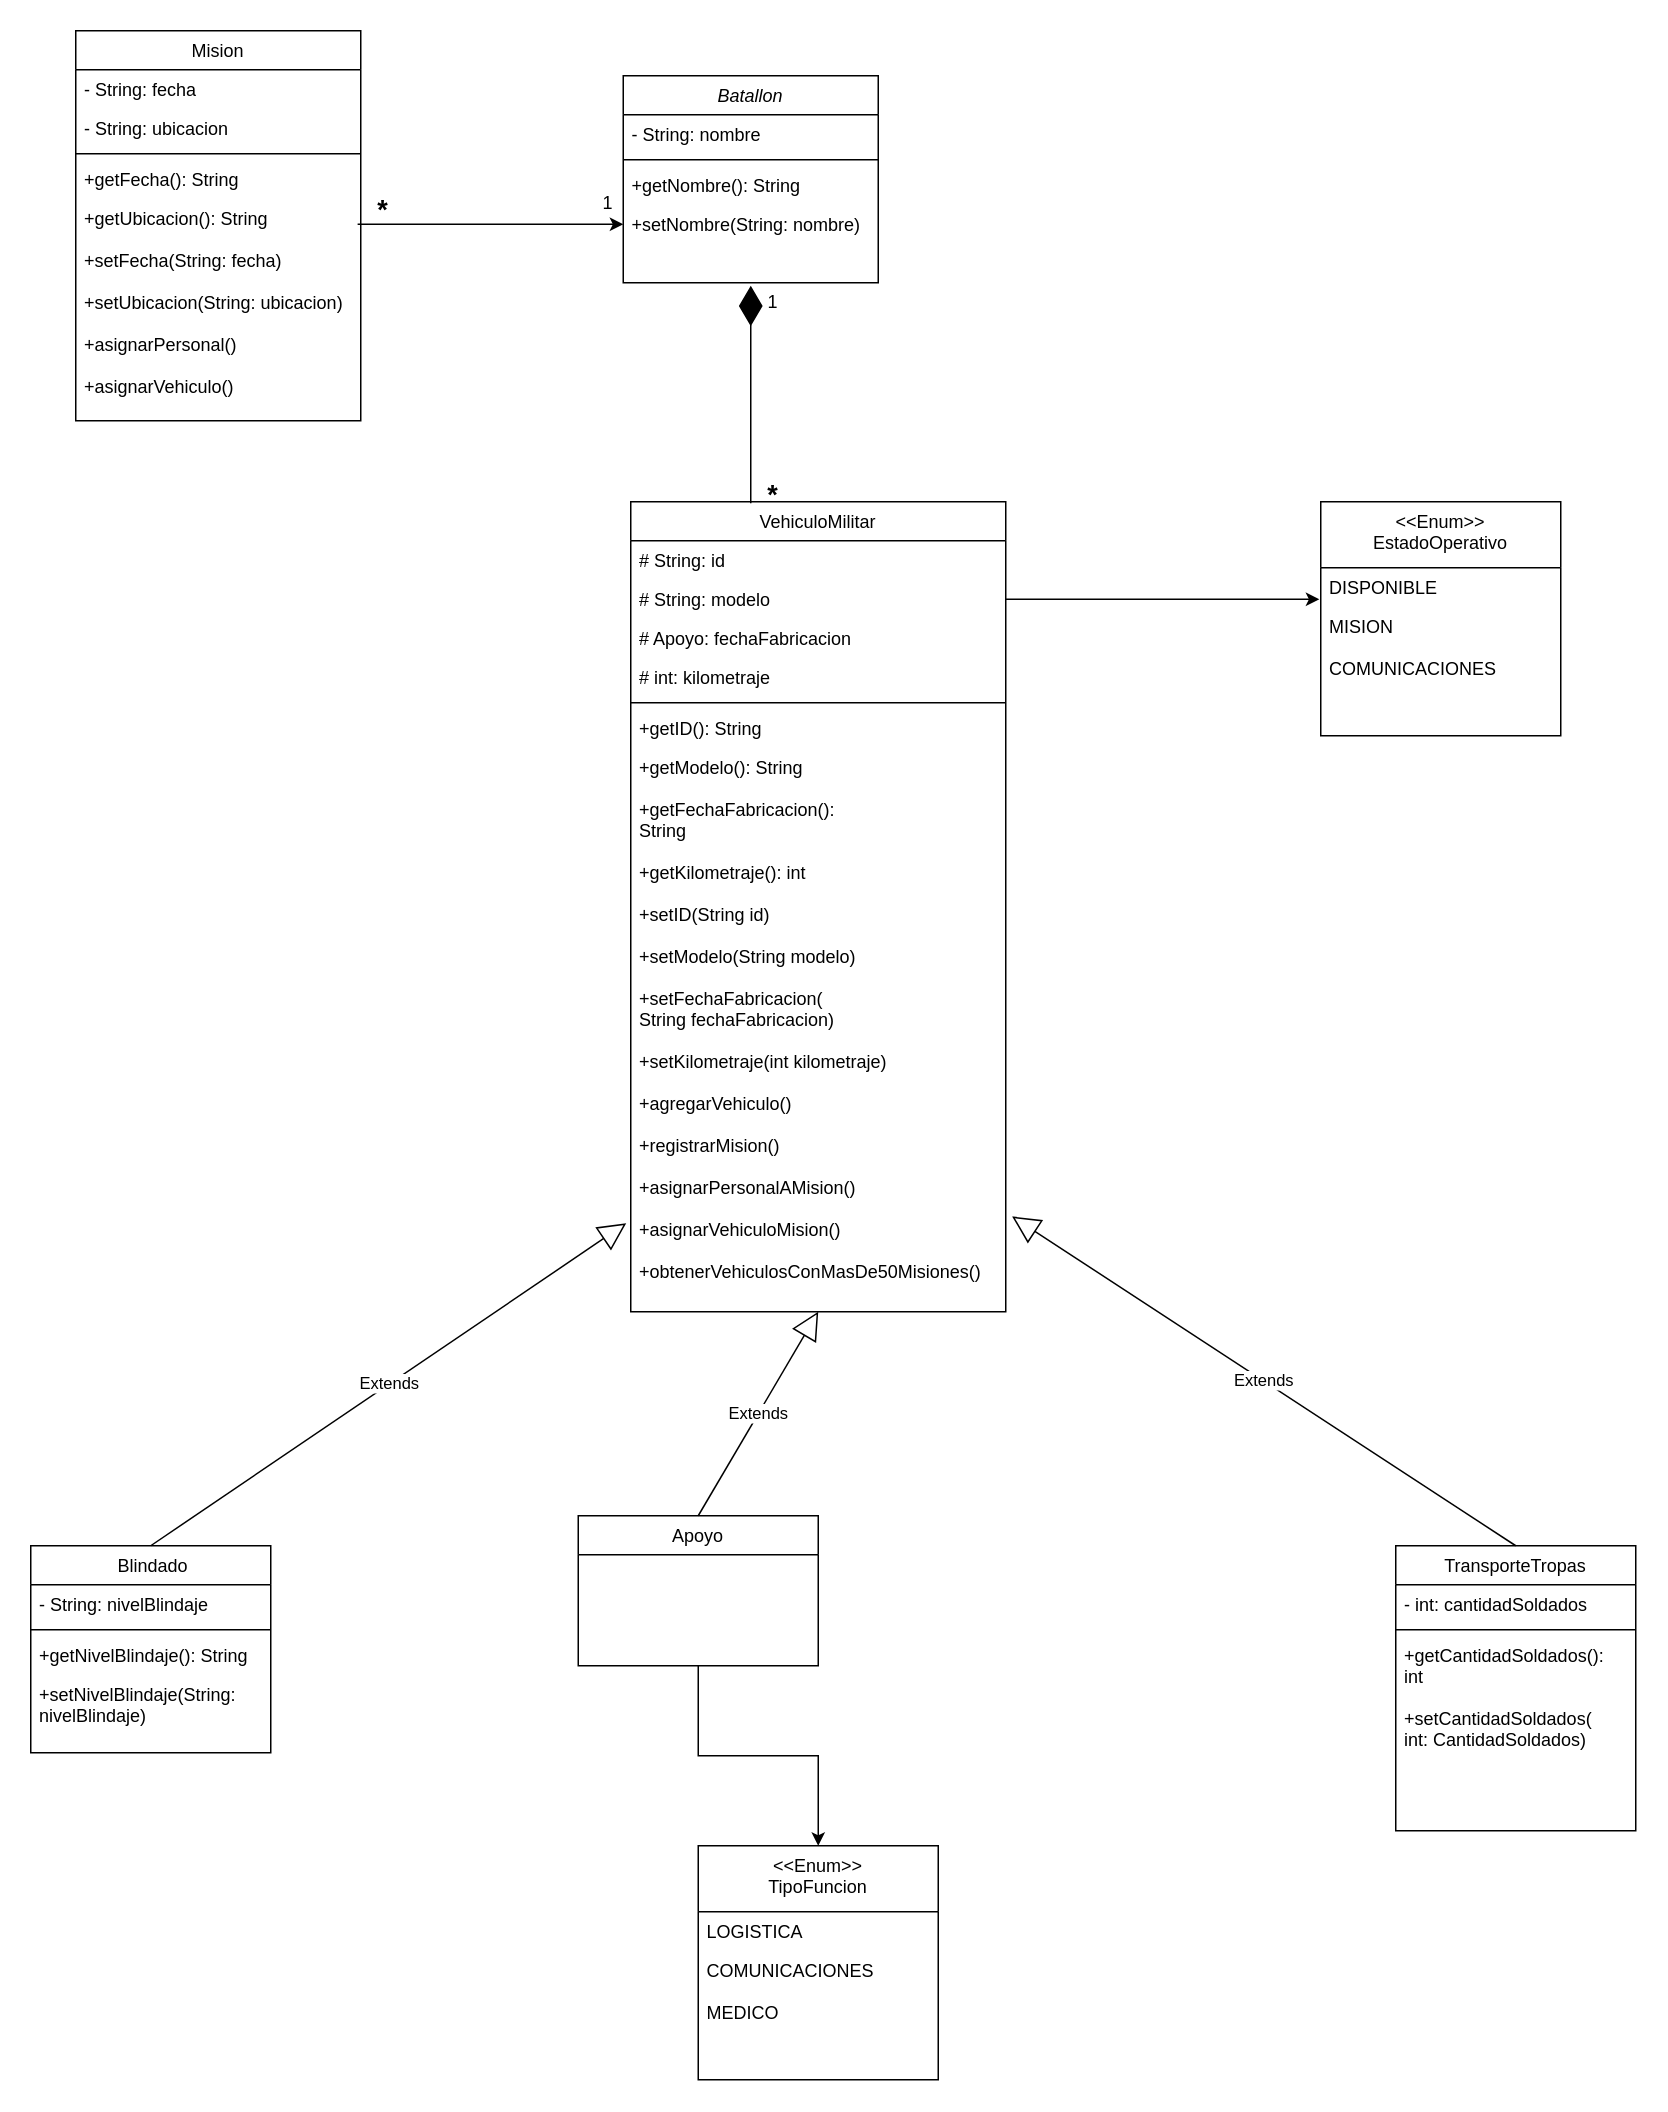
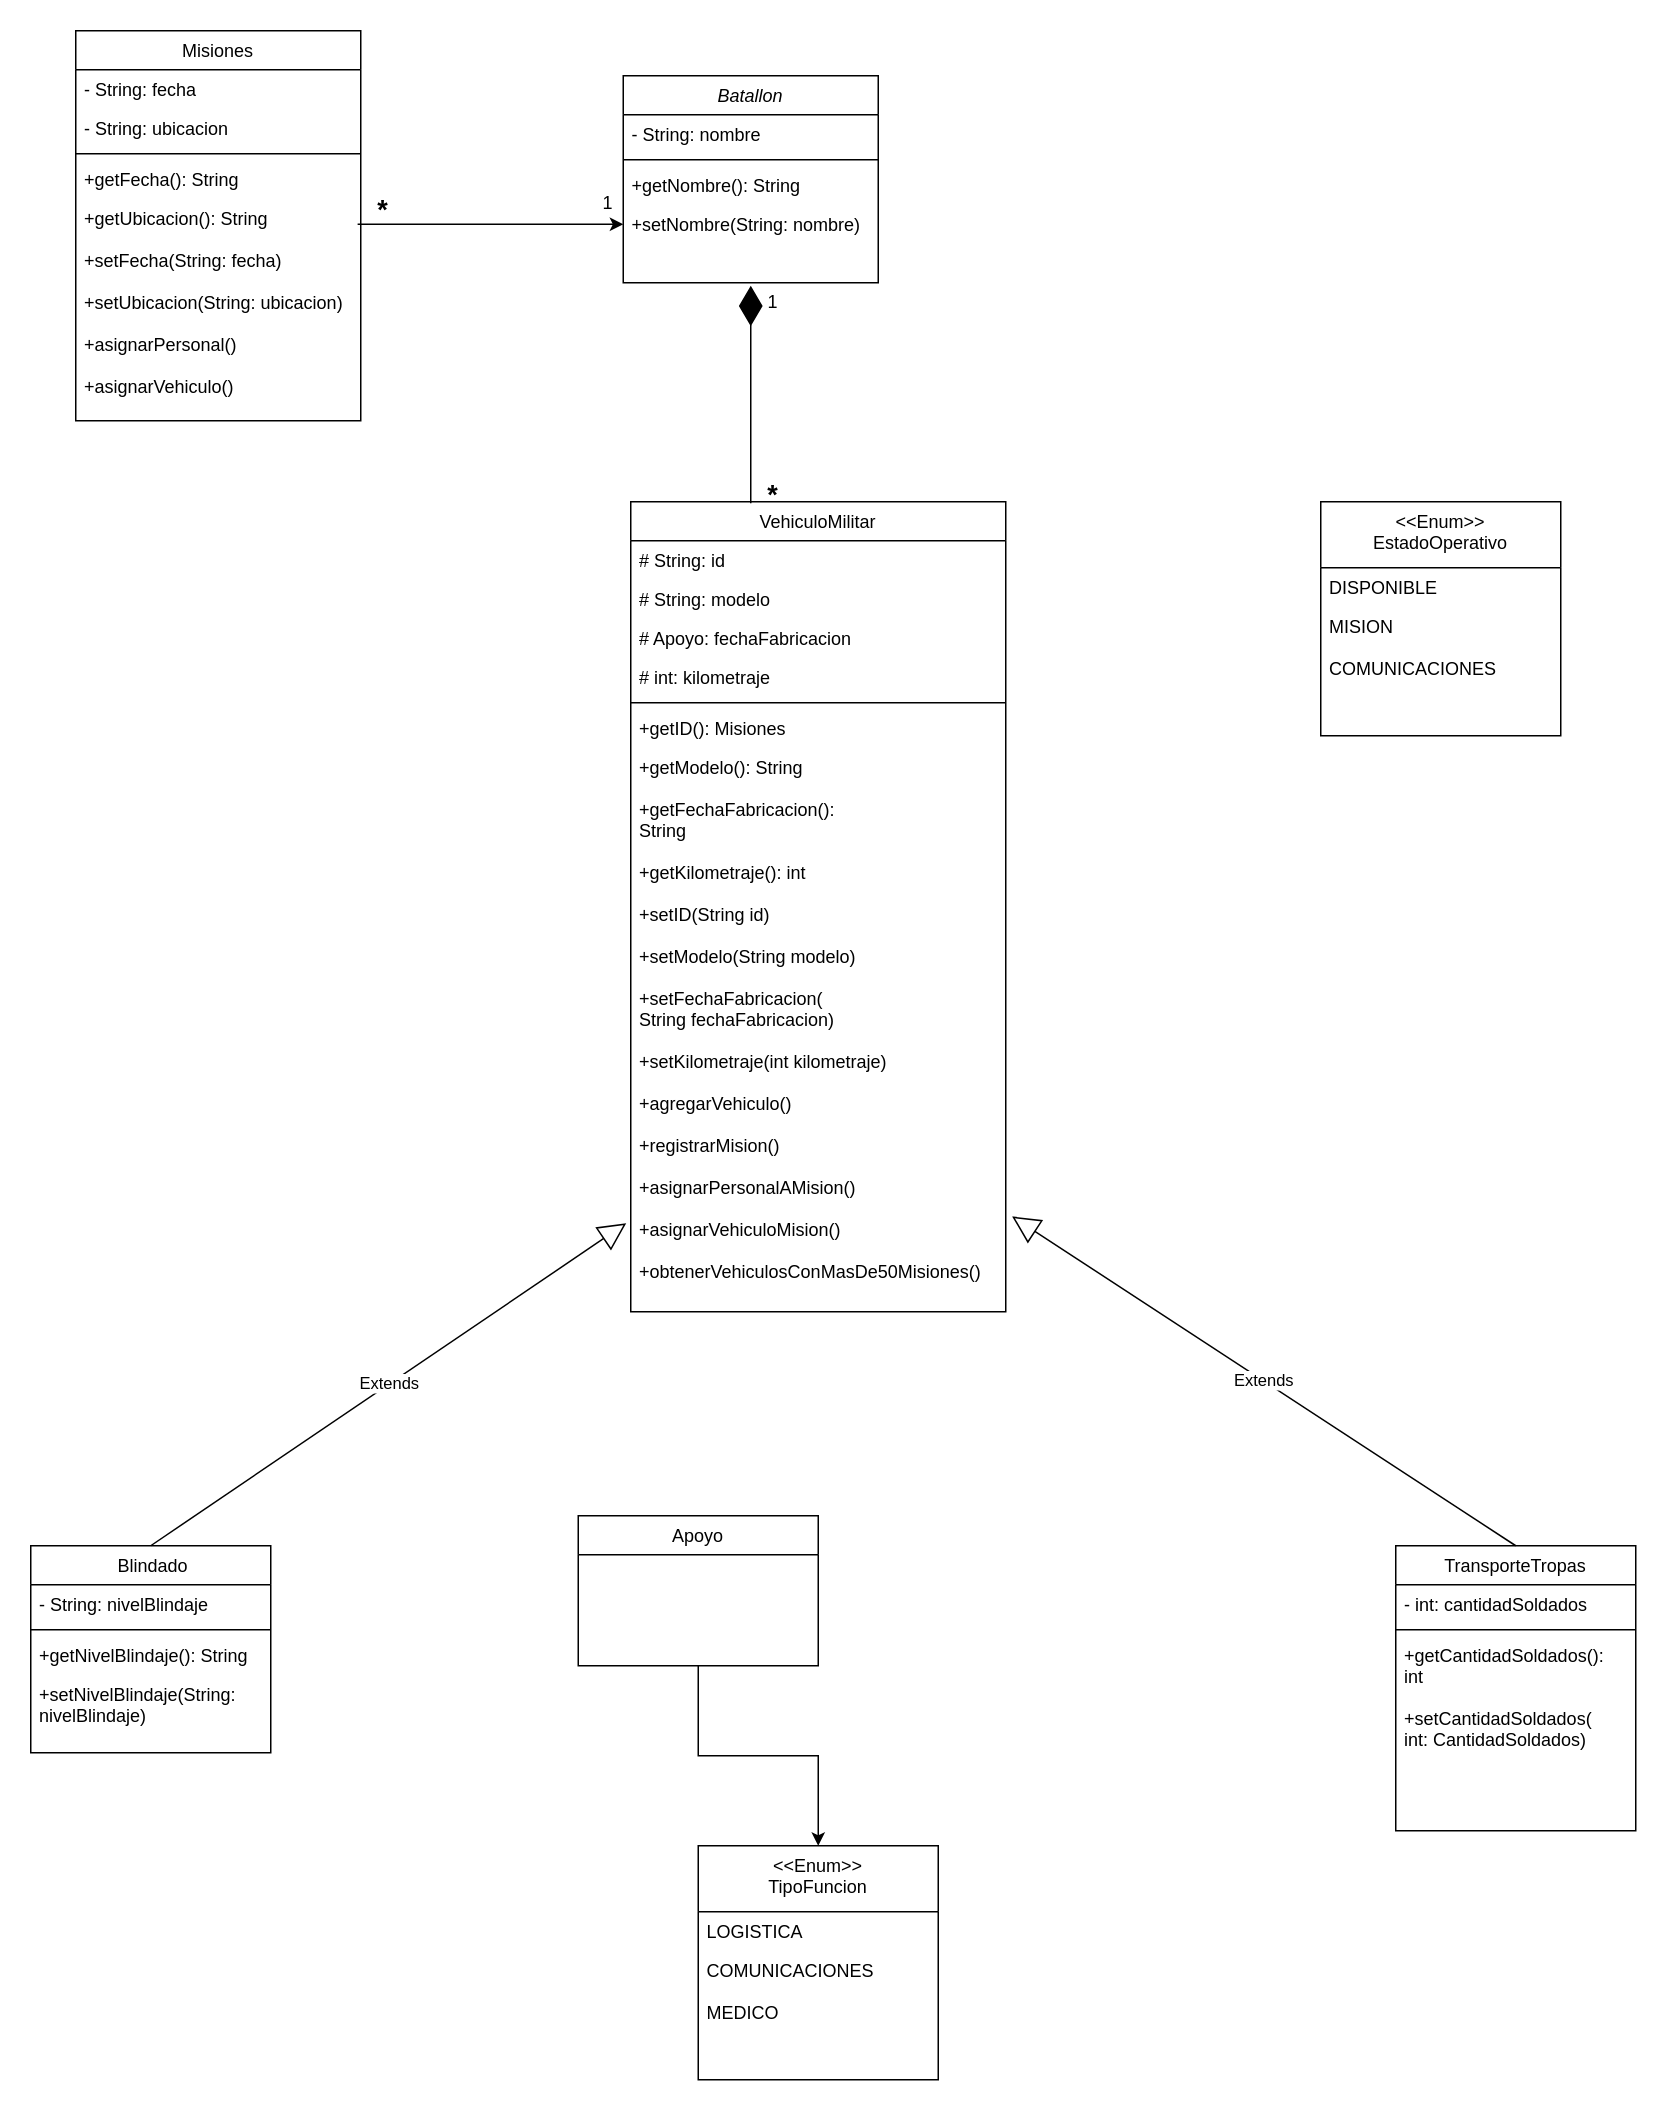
- <mxCell id="38" value="Mision" style="swimlane;fontStyle=0;align=center;verticalAlign=top;childLayout=stackLayout;horizontal=1;startSize=26;horizontalStack=0;resizeParent=1;resizeLast=0;collapsible=1;marginBottom=0;rounded=0;shadow=0;strokeWidth=1;" parent="1" vertex="1"><mxGeometry x="50" y="20" width="190" height="260" as="geometry"><mxRectangle x="550" y="140" width="160" height="26" as="alternateBounds" /></mxGeometry></mxCell>
+ <mxCell id="38" value="Misiones" style="swimlane;fontStyle=0;align=center;verticalAlign=top;childLayout=stackLayout;horizontal=1;startSize=26;horizontalStack=0;resizeParent=1;resizeLast=0;collapsible=1;marginBottom=0;rounded=0;shadow=0;strokeWidth=1;" parent="1" vertex="1"><mxGeometry x="50" y="20" width="190" height="260" as="geometry"><mxRectangle x="550" y="140" width="160" height="26" as="alternateBounds" /></mxGeometry></mxCell>
- <mxCell id="45" style="edgeStyle=orthogonalEdgeStyle;rounded=0;orthogonalLoop=1;jettySize=auto;html=1;entryX=-0.006;entryY=0.808;entryDx=0;entryDy=0;entryPerimeter=0;" parent="1" source="14" target="27" edge="1"><mxGeometry relative="1" as="geometry" /></mxCell>
- <mxCell id="18" value="+getID(): String&#10;" style="text;align=left;verticalAlign=top;spacingLeft=4;spacingRight=4;overflow=hidden;rotatable=0;points=[[0,0.5],[1,0.5]];portConstraint=eastwest;" parent="12" vertex="1"><mxGeometry y="138" width="250" height="26" as="geometry" /></mxCell>
+ <mxCell id="18" value="+getID(): Misiones&#10;" style="text;align=left;verticalAlign=top;spacingLeft=4;spacingRight=4;overflow=hidden;rotatable=0;points=[[0,0.5],[1,0.5]];portConstraint=eastwest;" parent="12" vertex="1"><mxGeometry y="138" width="250" height="26" as="geometry" /></mxCell>
- <mxCell id="32" value="Extends" style="endArrow=block;endSize=16;endFill=0;html=1;rounded=0;exitX=0.5;exitY=0;exitDx=0;exitDy=0;entryX=0.5;entryY=1;entryDx=0;entryDy=0;" parent="1" source="21" target="12" edge="1"><mxGeometry width="160" relative="1" as="geometry"><mxPoint x="629" y="696" as="sourcePoint" /><mxPoint x="439" y="570" as="targetPoint" /></mxGeometry></mxCell>
